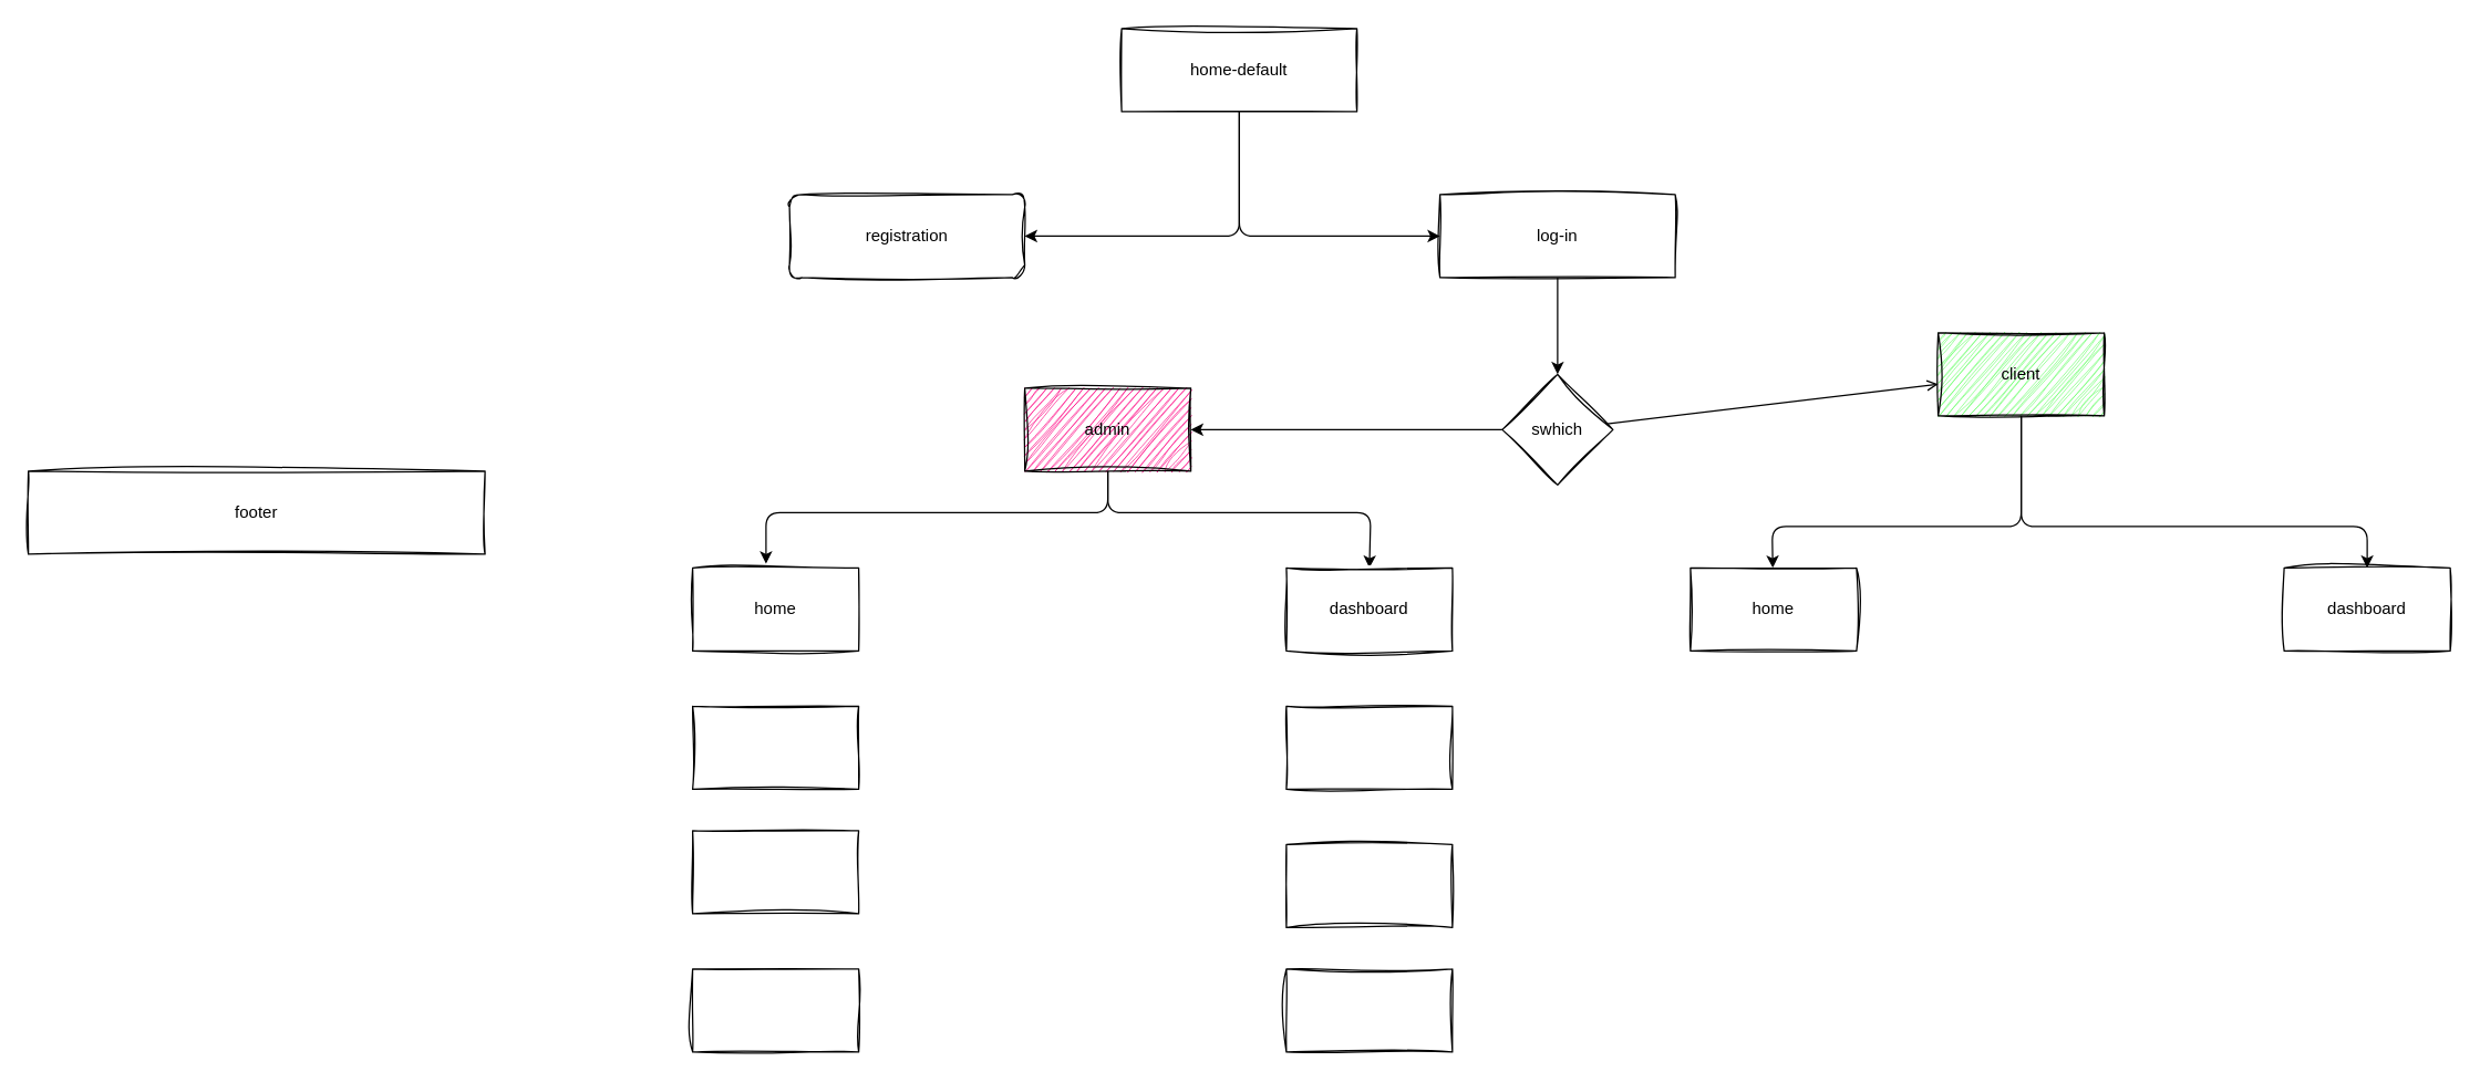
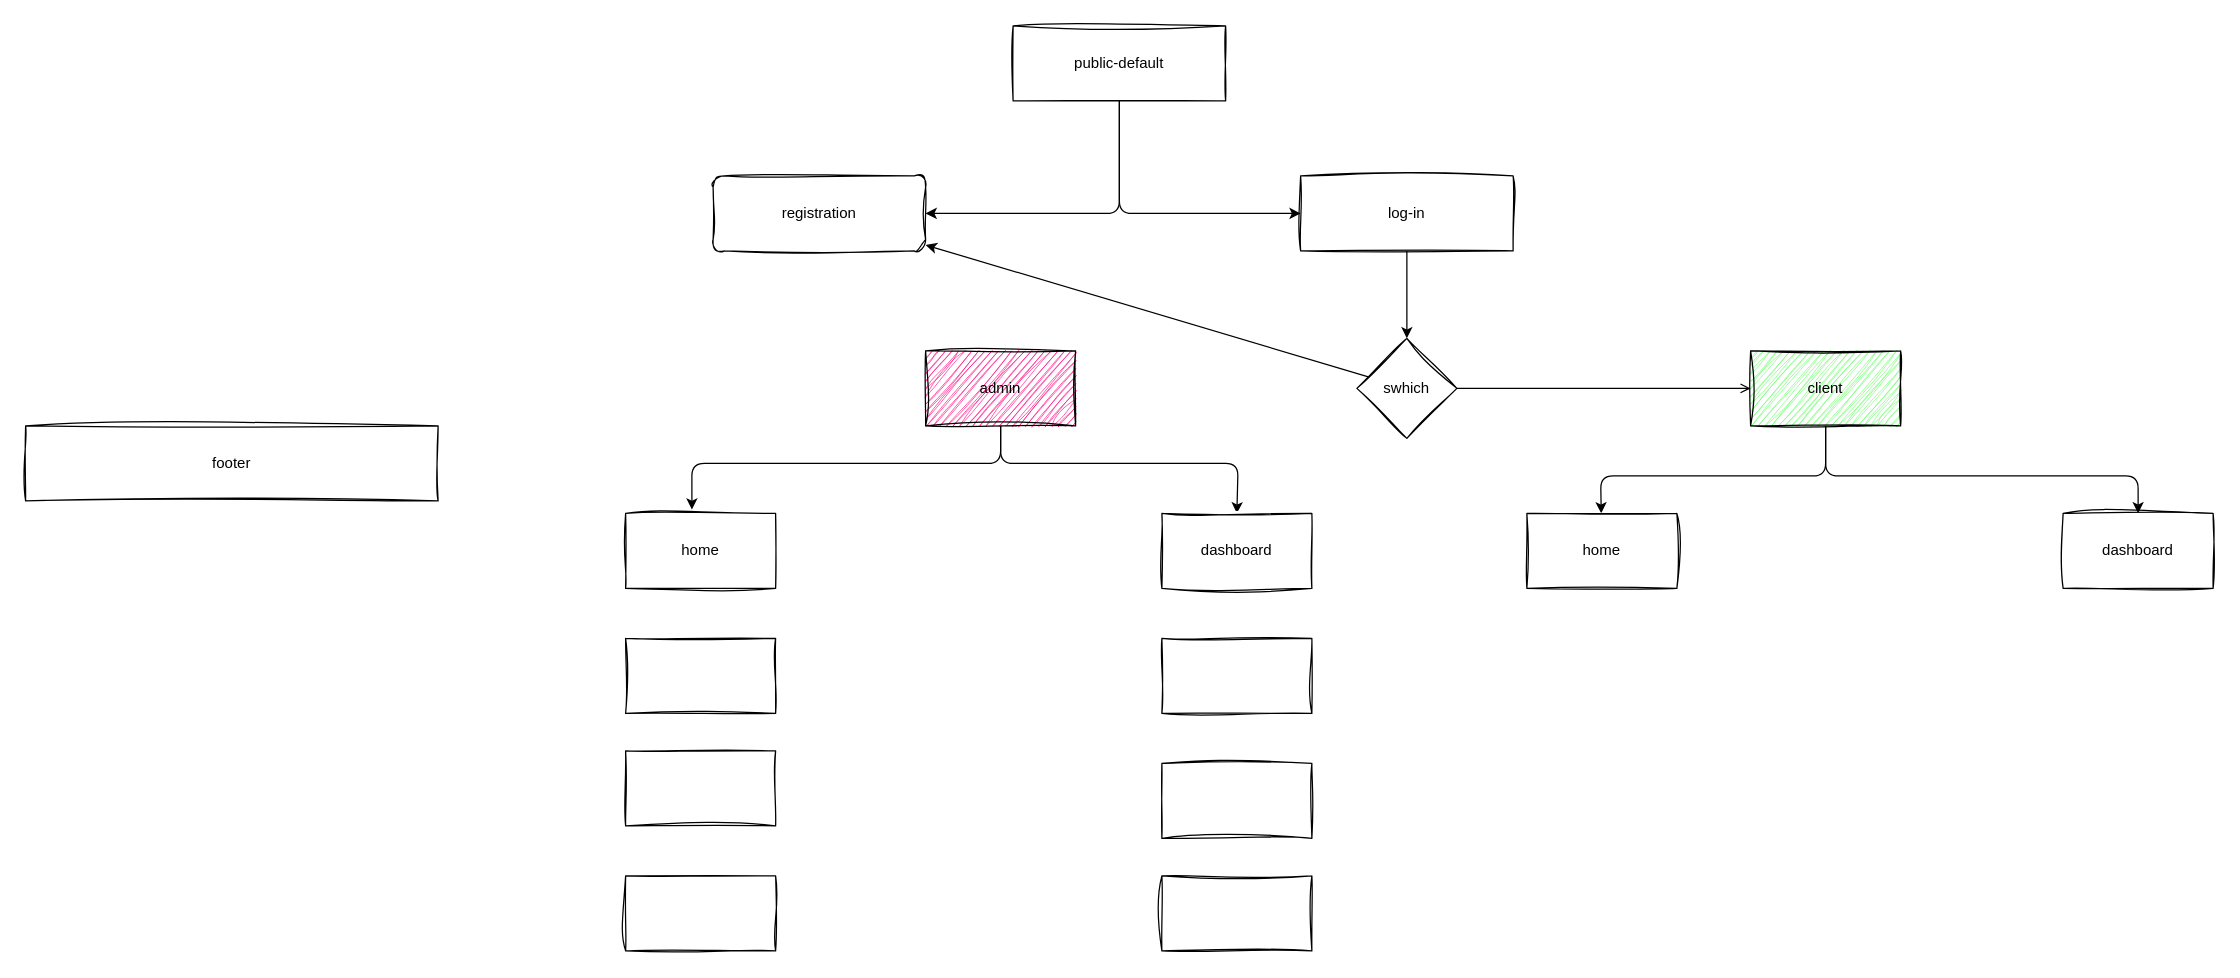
- <mxCell id="4" value="home-default" style="rounded=0;whiteSpace=wrap;html=1;sketch=1;curveFitting=1;jiggle=2;movable=1;resizable=1;rotatable=1;deletable=1;editable=1;locked=0;connectable=1;" parent="1" vertex="1"><mxGeometry x="810" y="20" width="170" height="60" as="geometry" /></mxCell>
+ <mxCell id="4" value="public-default" style="rounded=0;whiteSpace=wrap;html=1;sketch=1;curveFitting=1;jiggle=2;movable=1;resizable=1;rotatable=1;deletable=1;editable=1;locked=0;connectable=1;" parent="1" vertex="1"><mxGeometry x="810" y="20" width="170" height="60" as="geometry" /></mxCell>
- <mxCell id="16" value="client" style="whiteSpace=wrap;html=1;rounded=0;sketch=1;curveFitting=1;jiggle=2;resizable=1;fillColor=#66FF66;" parent="1" vertex="1"><mxGeometry x="1400" y="240" width="120" height="60" as="geometry" /></mxCell>
+ <mxCell id="16" value="client" style="whiteSpace=wrap;html=1;rounded=0;sketch=1;curveFitting=1;jiggle=2;resizable=1;fillColor=#66FF66;" parent="1" vertex="1"><mxGeometry x="1400" y="280" width="120" height="60" as="geometry" /></mxCell>
- <mxCell id="9" value="" style="edgeStyle=none;html=1;" parent="1" source="11" target="13" edge="1"><mxGeometry relative="1" as="geometry" /></mxCell>
+ <mxCell id="9" value="" style="edgeStyle=none;html=1;" parent="1" source="11" target="5" edge="1"><mxGeometry relative="1" as="geometry" /></mxCell>
